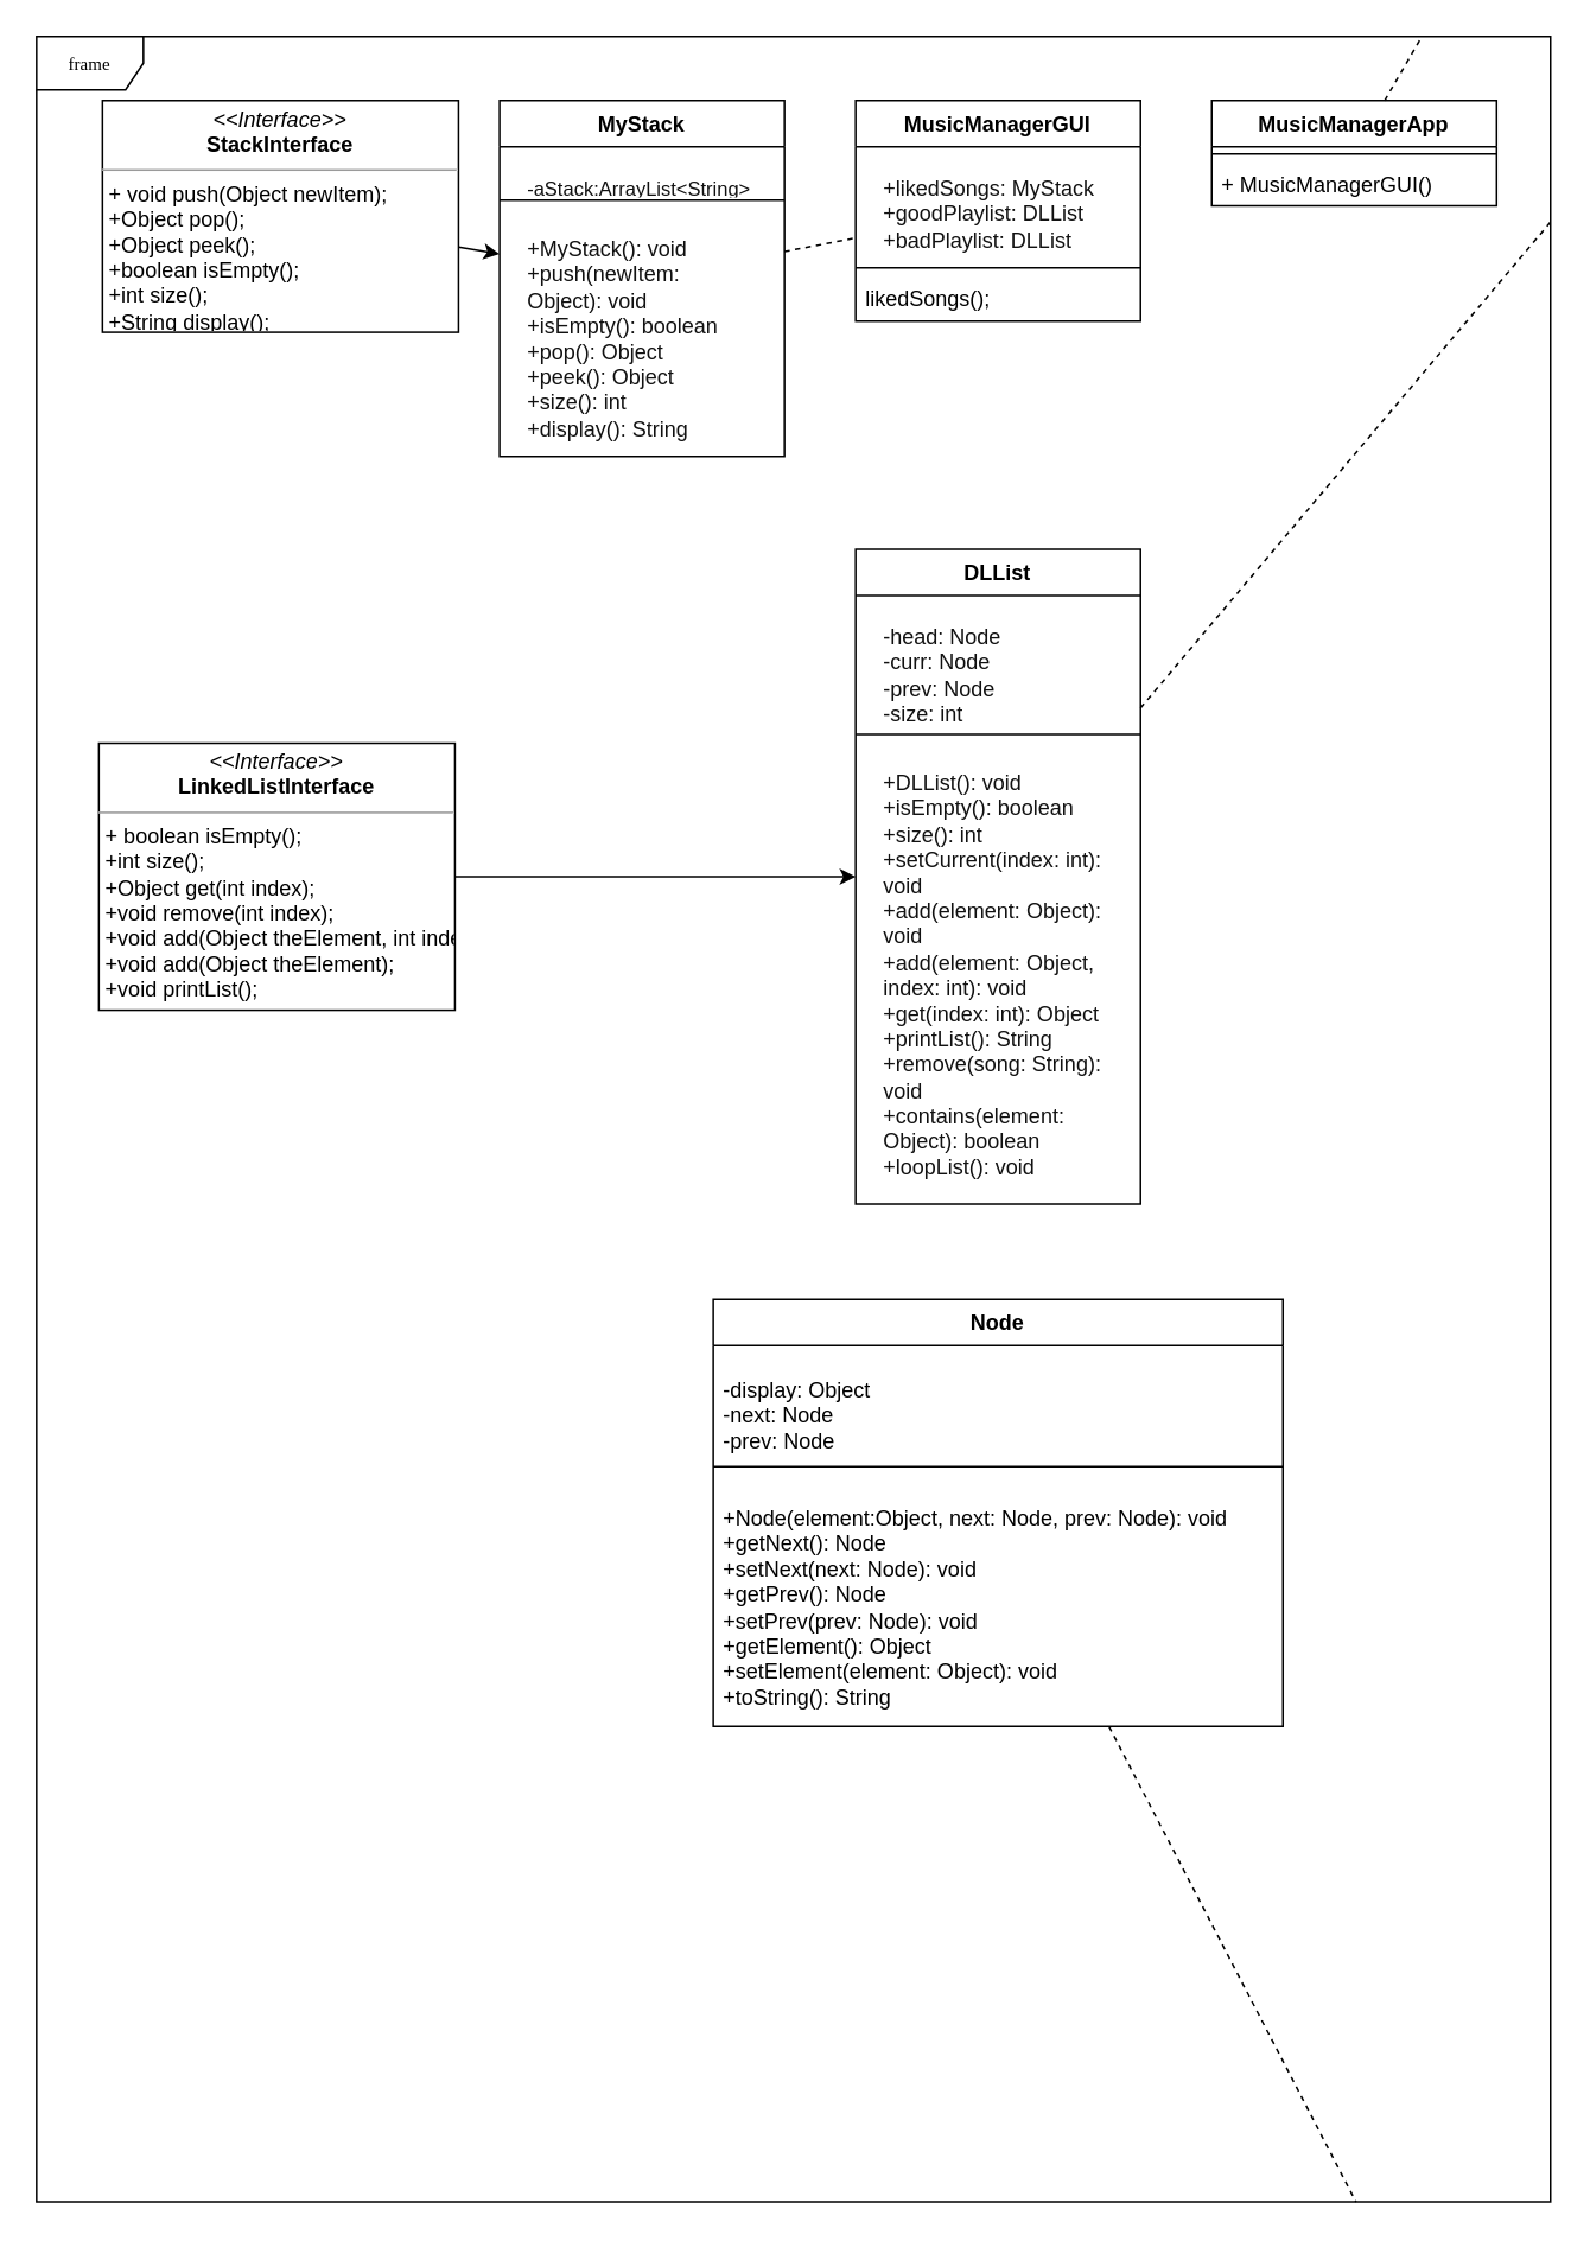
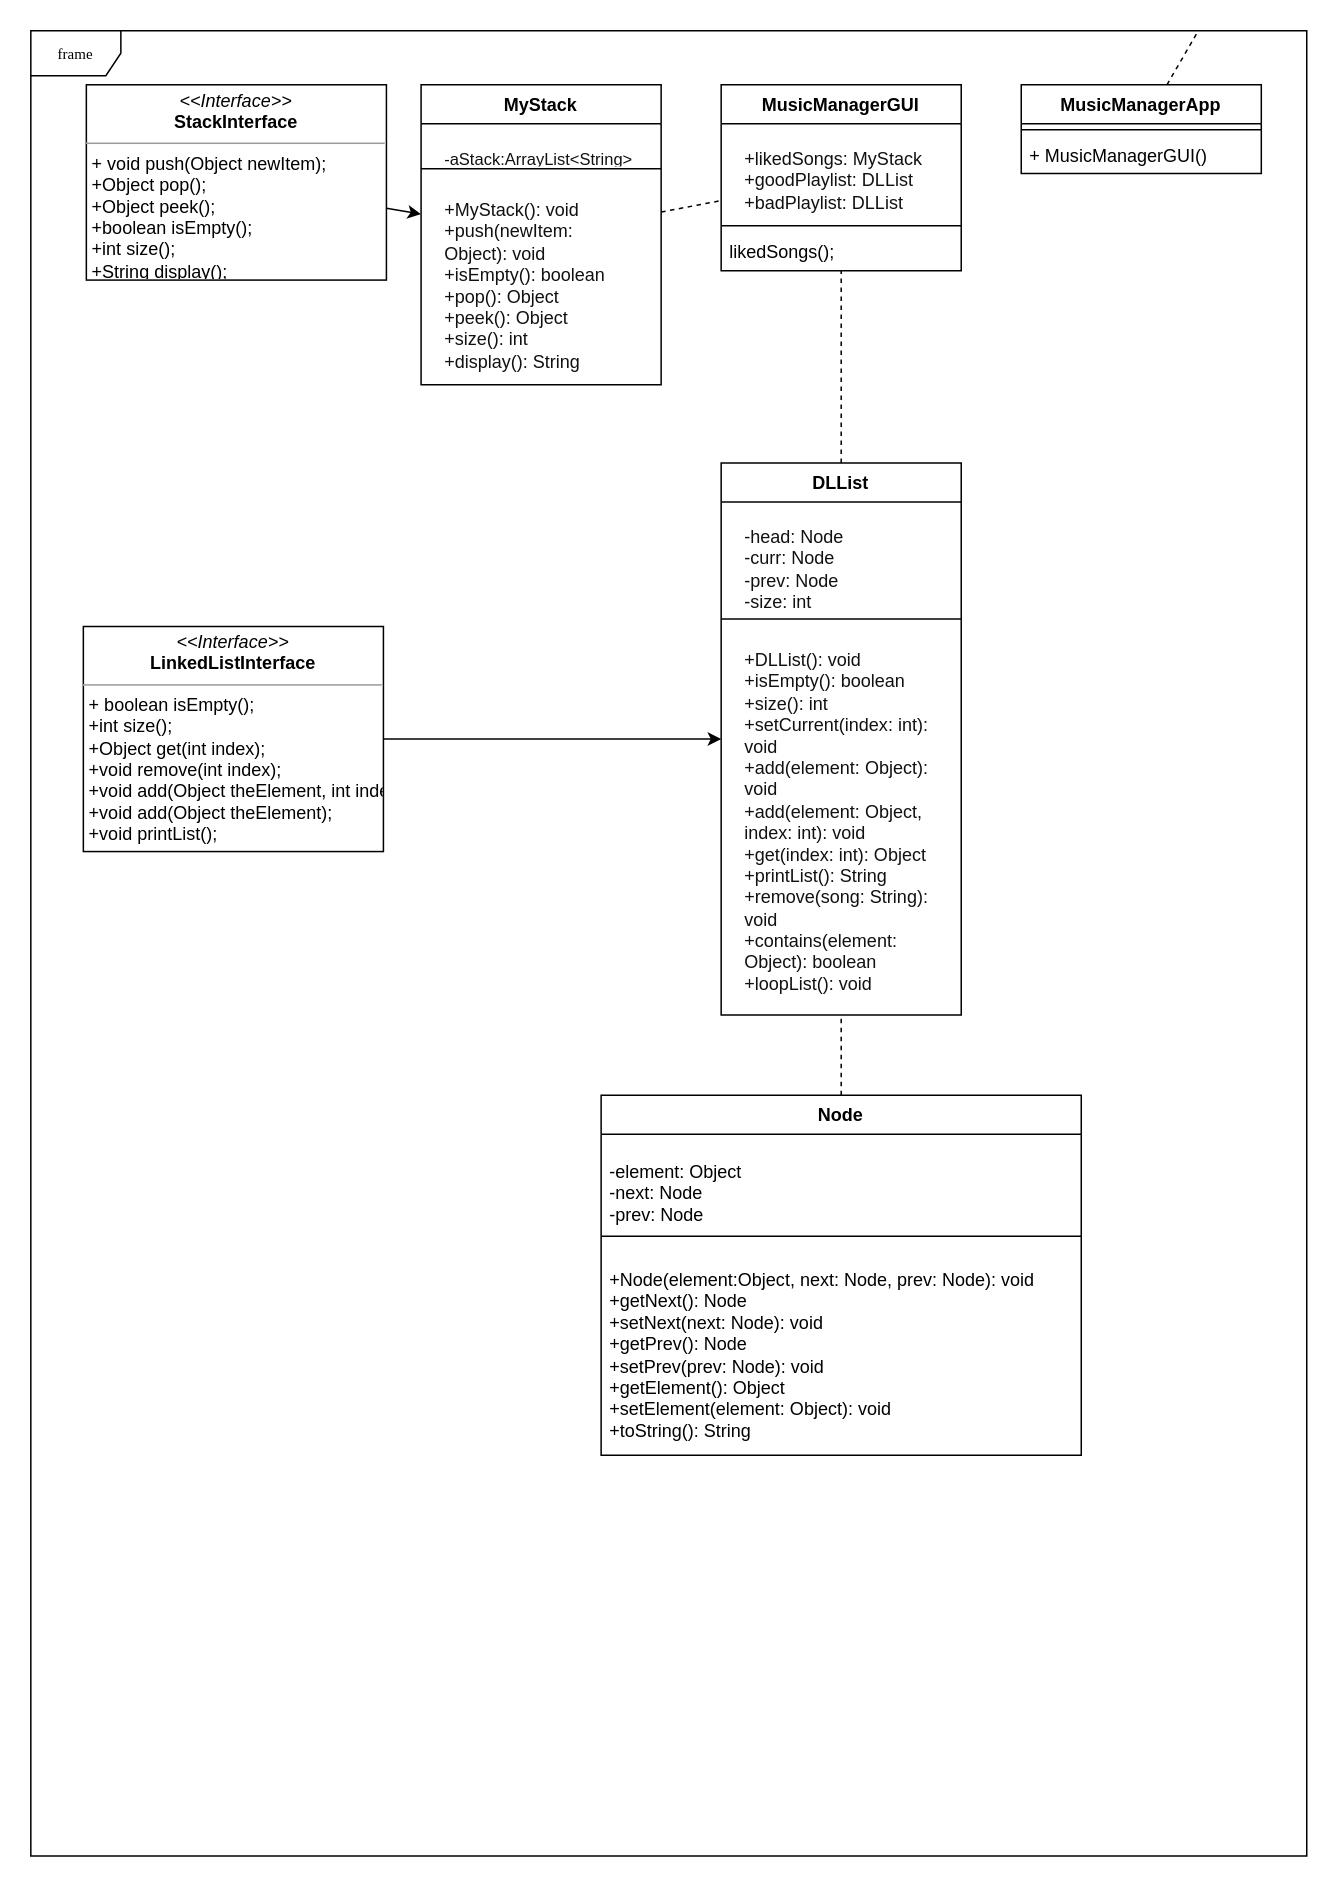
- <mxCell id="32" value="" style="endArrow=none;dashed=1;html=1;rounded=0;labelBackgroundColor=none;fontColor=default;" edge="1" parent="1" source="25" target="2"><mxGeometry width="50" height="50" relative="1" as="geometry"><mxPoint x="650.1" y="408.06" as="sourcePoint" /><mxPoint x="700.1" y="358.06" as="targetPoint" /></mxGeometry></mxCell>
+ <mxCell id="32" value="" style="endArrow=none;dashed=1;html=1;rounded=0;labelBackgroundColor=none;fontColor=default;" edge="1" parent="1" source="25" target="13"><mxGeometry width="50" height="50" relative="1" as="geometry"><mxPoint x="650.1" y="408.06" as="sourcePoint" /><mxPoint x="700.1" y="358.06" as="targetPoint" /></mxGeometry></mxCell>
- <mxCell id="18" value="&lt;p class=&quot;MsoNormal&quot;&gt;&lt;span lang=&quot;EN-GB&quot;&gt;-display: Object&lt;br&gt;-next: Node&lt;br&gt;-prev: Node&lt;/span&gt;&lt;/p&gt;" style="text;strokeColor=none;fillColor=none;align=left;verticalAlign=top;spacingLeft=4;spacingRight=4;overflow=hidden;rotatable=0;points=[[0,0.5],[1,0.5]];portConstraint=eastwest;whiteSpace=wrap;html=1;labelBackgroundColor=none;" parent="17" vertex="1"><mxGeometry y="26" width="320" height="64" as="geometry" /></mxCell>
+ <mxCell id="18" value="&lt;p class=&quot;MsoNormal&quot;&gt;&lt;span lang=&quot;EN-GB&quot;&gt;-element: Object&lt;br&gt;-next: Node&lt;br&gt;-prev: Node&lt;/span&gt;&lt;/p&gt;" style="text;strokeColor=none;fillColor=none;align=left;verticalAlign=top;spacingLeft=4;spacingRight=4;overflow=hidden;rotatable=0;points=[[0,0.5],[1,0.5]];portConstraint=eastwest;whiteSpace=wrap;html=1;labelBackgroundColor=none;" parent="17" vertex="1"><mxGeometry y="26" width="320" height="64" as="geometry" /></mxCell>
- <mxCell id="33" value="" style="endArrow=none;dashed=1;html=1;rounded=0;labelBackgroundColor=none;fontColor=default;" edge="1" parent="1" source="17" target="2"><mxGeometry width="50" height="50" relative="1" as="geometry"><mxPoint x="690.1" y="658.06" as="sourcePoint" /><mxPoint x="740.1" y="608.06" as="targetPoint" /></mxGeometry></mxCell>
+ <mxCell id="33" value="" style="endArrow=none;dashed=1;html=1;rounded=0;labelBackgroundColor=none;fontColor=default;" edge="1" parent="1" source="17" target="25"><mxGeometry width="50" height="50" relative="1" as="geometry"><mxPoint x="690.1" y="658.06" as="sourcePoint" /><mxPoint x="740.1" y="608.06" as="targetPoint" /></mxGeometry></mxCell>
